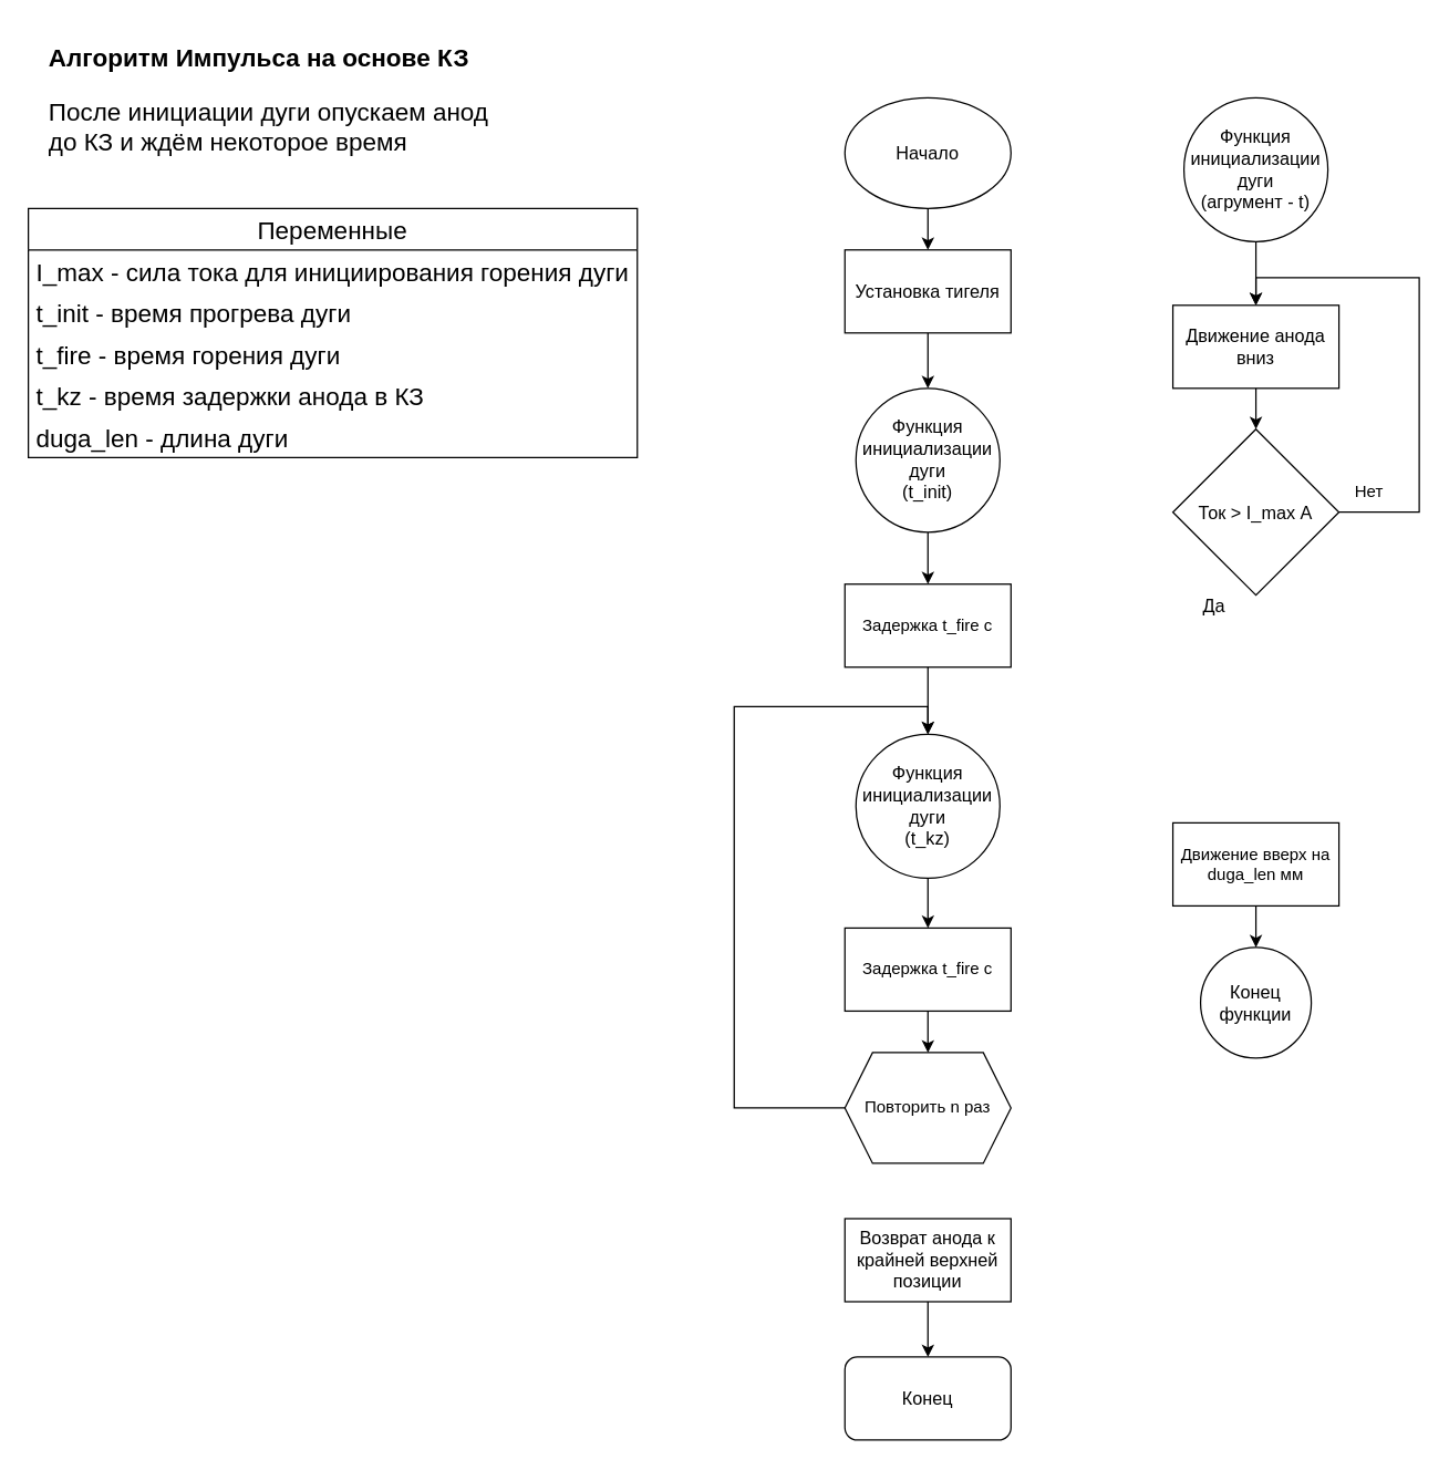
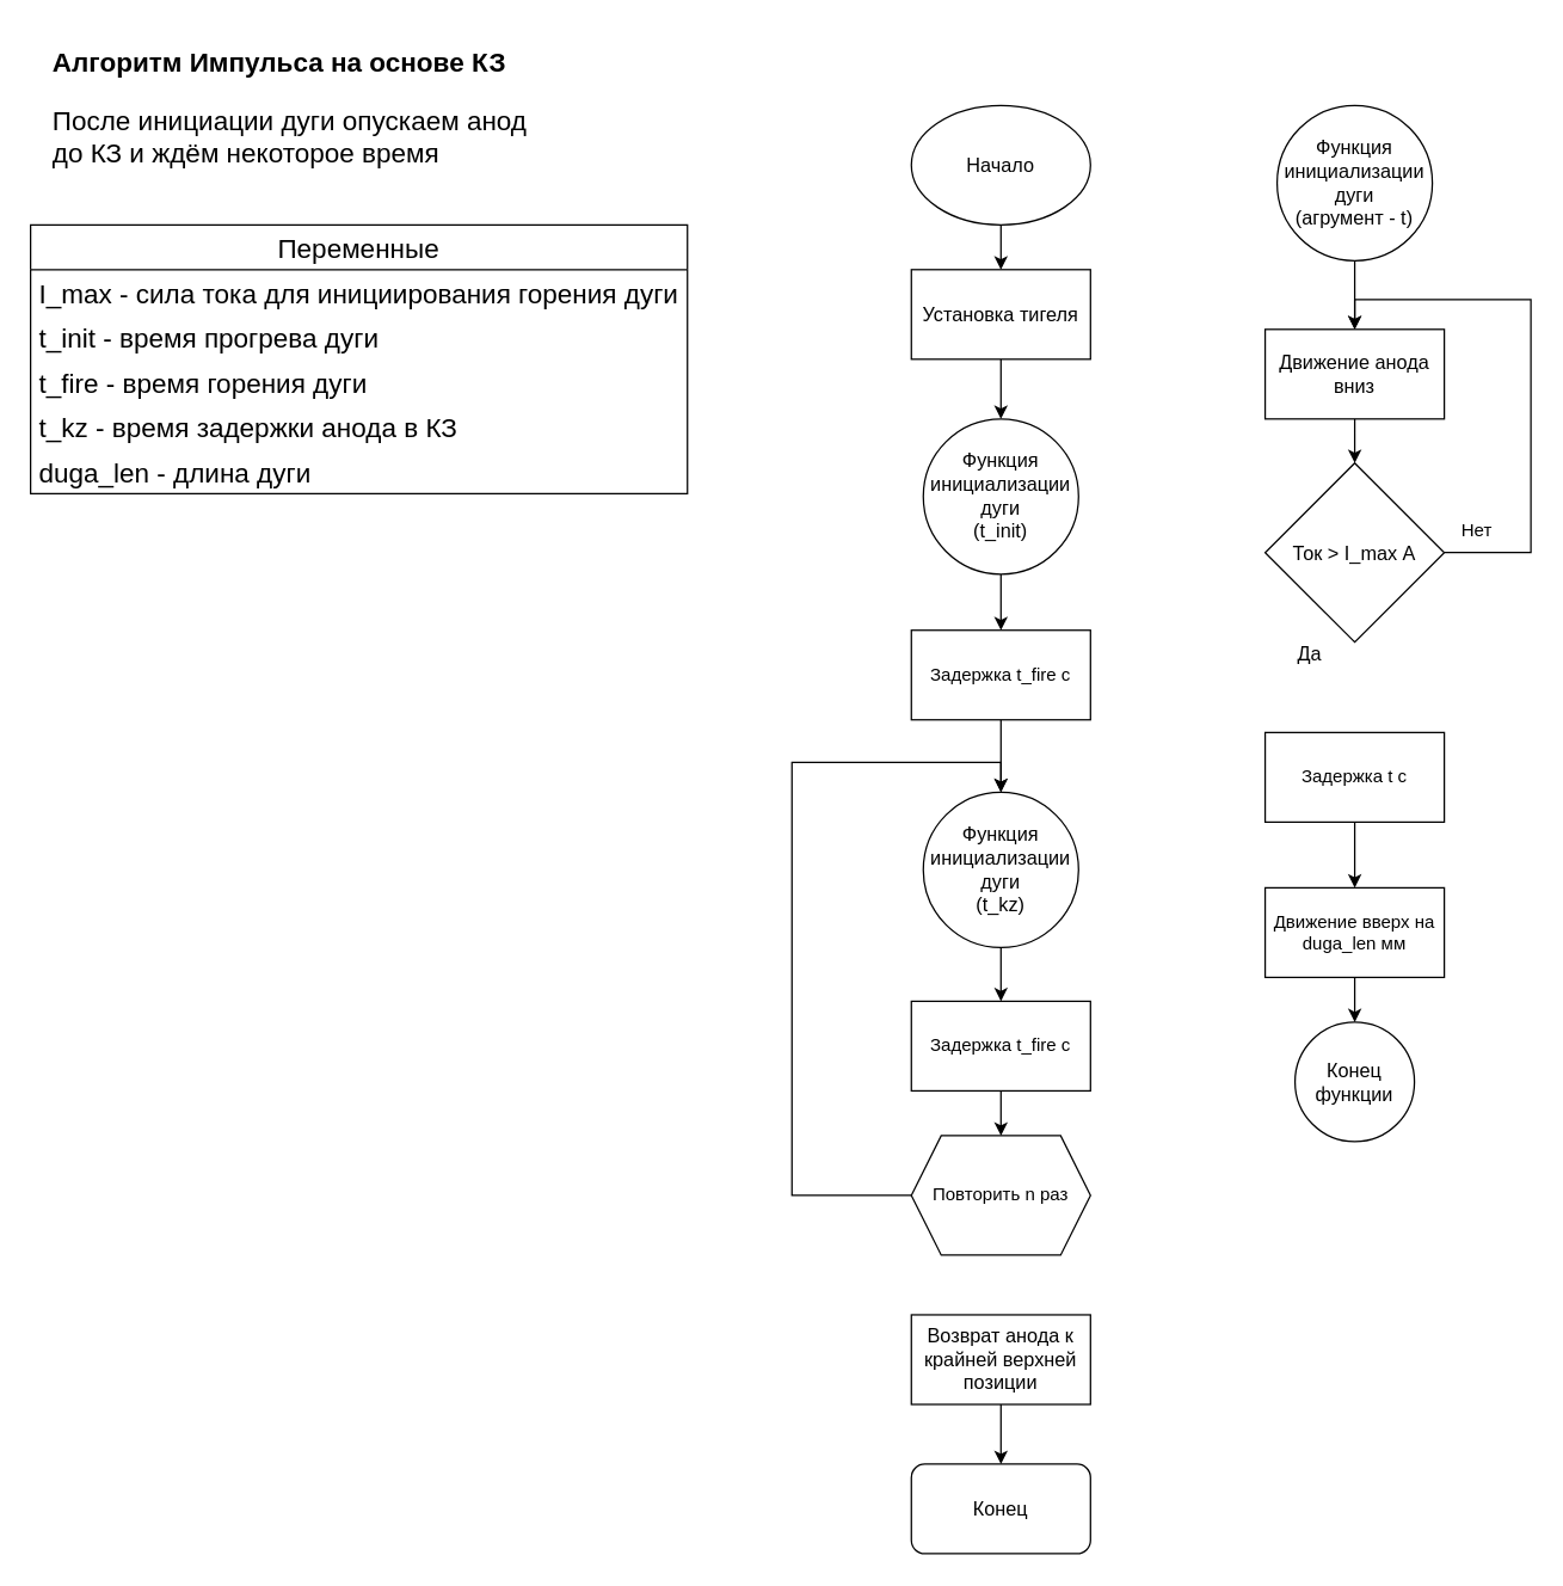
+ <mxCell id="24" value="Задержка t с" style="rounded=0;whiteSpace=wrap;html=1;" vertex="1" parent="1"><mxGeometry x="847" y="490" width="120" height="60" as="geometry" /></mxCell>
+ <mxCell id="23" style="edgeStyle=orthogonalEdgeStyle;rounded=0;orthogonalLoop=1;jettySize=auto;html=1;entryX=0.5;entryY=0;entryDx=0;entryDy=0;" edge="1" parent="1" source="24" target="26"><mxGeometry relative="1" as="geometry" /></mxCell>
